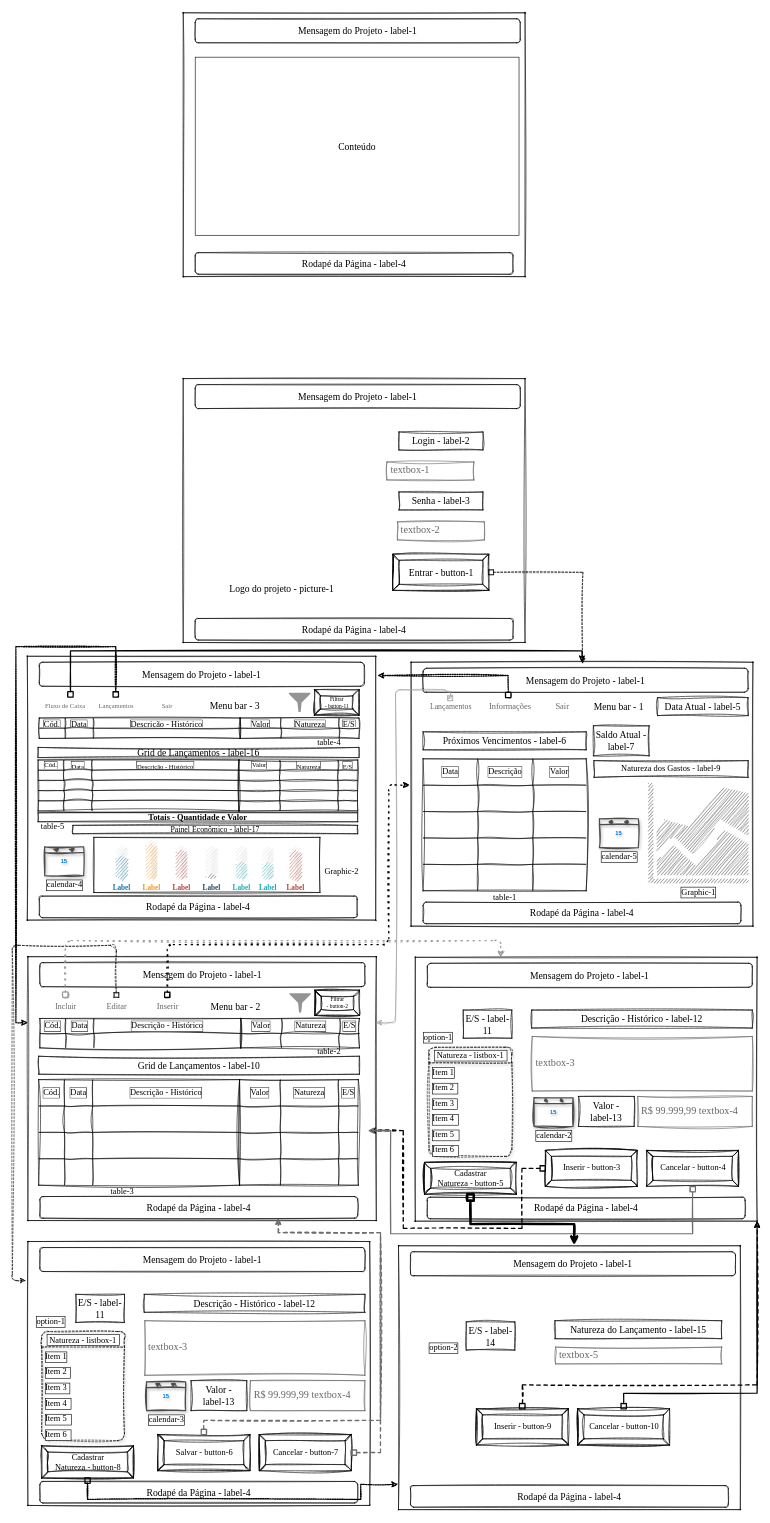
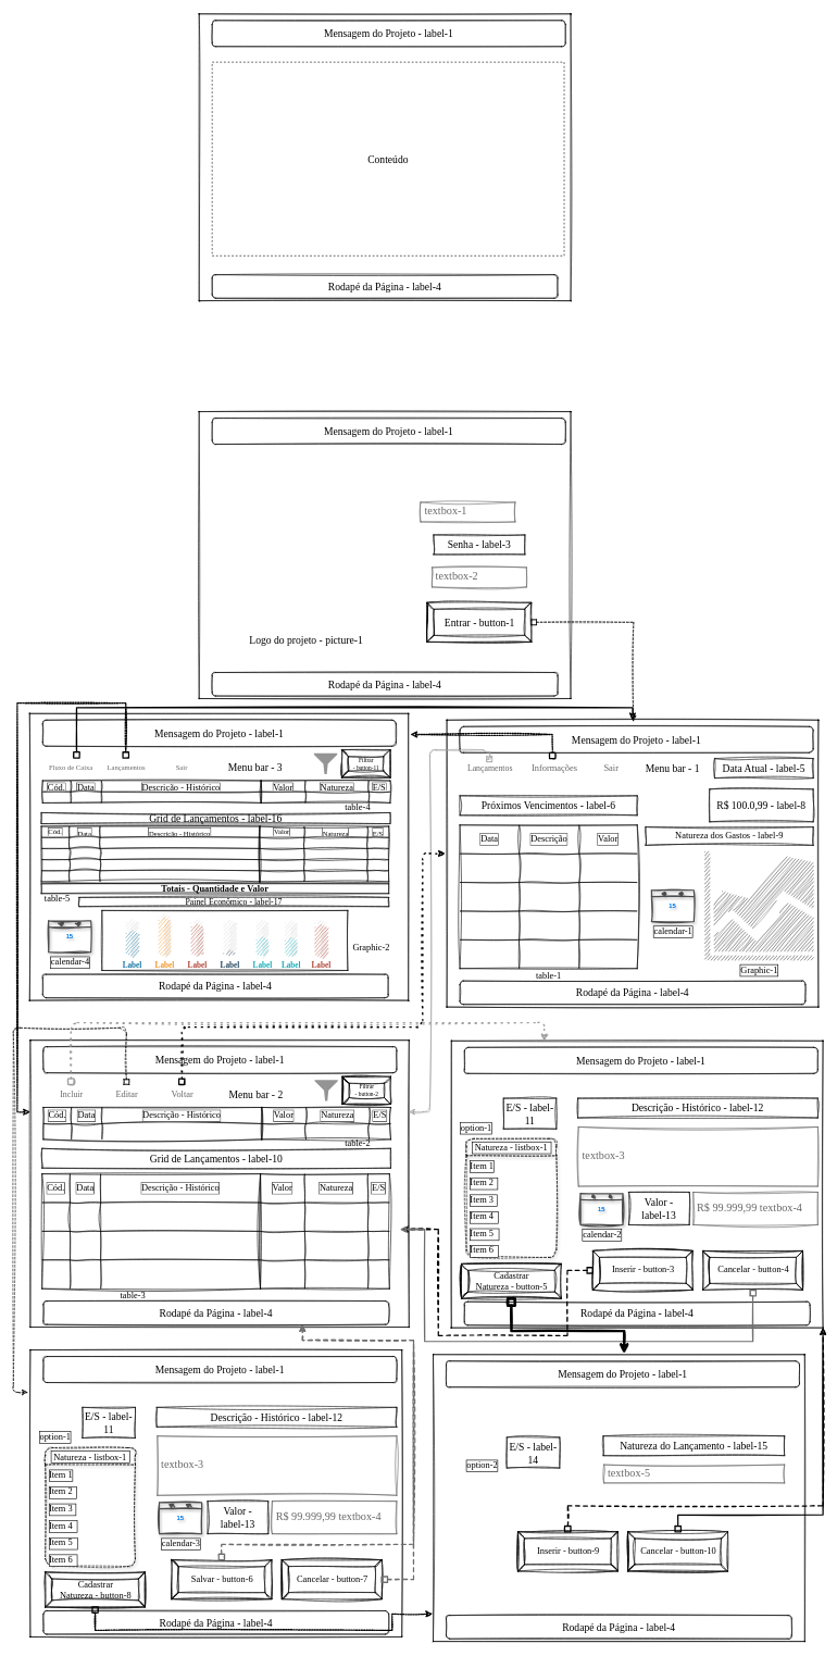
- <mxCell id="5" value="&lt;span style=&quot;font-family: &amp;quot;Architects Daughter&amp;quot;; font-size: 16px;&quot;&gt;Conteúdo&lt;/span&gt;" style="rounded=0;whiteSpace=wrap;html=1;" vertex="1" parent="2"><mxGeometry x="20" y="74" width="540" height="297" as="geometry" /></mxCell>
+ <mxCell id="5" value="&lt;span style=&quot;font-family: &amp;quot;Architects Daughter&amp;quot;; font-size: 16px;&quot;&gt;Conteúdo&lt;/span&gt;" style="rounded=0;whiteSpace=wrap;html=1;dashed=1;" vertex="1" parent="2"><mxGeometry x="20" y="74" width="540" height="297" as="geometry" /></mxCell>
- <mxCell id="132" value="Login - label-2" style="text;html=1;align=center;verticalAlign=middle;whiteSpace=wrap;rounded=0;sketch=1;hachureGap=4;jiggle=2;fontFamily=Architects Daughter;fontSource=https%3A%2F%2Ffonts.googleapis.com%2Fcss%3Ffamily%3DArchitects%2BDaughter;fontSize=16;strokeColor=default;dashed=1;dashPattern=1 1;" vertex="1" parent="130"><mxGeometry x="359.75" y="89" width="140" height="30" as="geometry" /></mxCell>
- <mxCell id="13" value="Saldo Atual - label-7" style="text;html=1;align=center;verticalAlign=middle;whiteSpace=wrap;rounded=0;sketch=1;hachureGap=4;jiggle=2;fontFamily=Architects Daughter;fontSource=https%3A%2F%2Ffonts.googleapis.com%2Fcss%3Ffamily%3DArchitects%2BDaughter;fontSize=16;strokeColor=default;dashed=1;dashPattern=1 1;" vertex="1" parent="6"><mxGeometry x="304" y="106" width="93" height="50" as="geometry" /></mxCell>
+ <mxCell id="14" value="R$ 100.0,99 - label-8" style="text;html=1;align=center;verticalAlign=middle;whiteSpace=wrap;rounded=0;sketch=1;hachureGap=4;jiggle=2;fontFamily=Architects Daughter;fontSource=https%3A%2F%2Ffonts.googleapis.com%2Fcss%3Ffamily%3DArchitects%2BDaughter;fontSize=16;strokeColor=default;dashed=1;dashPattern=1 1;" vertex="1" parent="6"><mxGeometry x="403" y="106" width="159" height="50" as="geometry" /></mxCell>
- <mxCell id="39" value="calendar-5" style="html=1;verticalLabelPosition=bottom;align=center;labelBackgroundColor=#ffffff;verticalAlign=top;strokeWidth=2;strokeColor=#4D4D4D;shadow=1;dashed=0;shape=mxgraph.ios7.icons.calendar;rounded=1;labelBorderColor=default;sketch=1;hachureGap=4;jiggle=2;fontFamily=Architects Daughter;fontSource=https%3A%2F%2Ffonts.googleapis.com%2Fcss%3Ffamily%3DArchitects%2BDaughter;fontSize=14;fillColor=none;gradientColor=none;" vertex="1" parent="6"><mxGeometry x="314" y="261" width="65" height="48" as="geometry" /></mxCell>
+ <mxCell id="39" value="calendar-1" style="html=1;verticalLabelPosition=bottom;align=center;labelBackgroundColor=#ffffff;verticalAlign=top;strokeWidth=2;strokeColor=#4D4D4D;shadow=1;dashed=0;shape=mxgraph.ios7.icons.calendar;rounded=1;labelBorderColor=default;sketch=1;hachureGap=4;jiggle=2;fontFamily=Architects Daughter;fontSource=https%3A%2F%2Ffonts.googleapis.com%2Fcss%3Ffamily%3DArchitects%2BDaughter;fontSize=14;fillColor=none;gradientColor=none;" vertex="1" parent="6"><mxGeometry x="314" y="261" width="65" height="48" as="geometry" /></mxCell>
- <mxCell id="84" value="&lt;font style=&quot;font-size: 14px;&quot;&gt;Inserir&lt;/font&gt;" style="strokeColor=inherit;fillColor=inherit;gradientColor=inherit;strokeWidth=1;shadow=0;dashed=0;align=center;html=1;shape=mxgraph.mockup.forms.rrect;rSize=0;fontSize=17;fontColor=#666666;rounded=1;dashPattern=1 1;sketch=1;hachureGap=4;jiggle=2;fontFamily=Architects Daughter;fontSource=https%3A%2F%2Ffonts.googleapis.com%2Fcss%3Ffamily%3DArchitects%2BDaughter;" vertex="1" parent="81"><mxGeometry x="170" width="85.02" height="30" as="geometry" /></mxCell>
+ <mxCell id="84" value="&lt;font style=&quot;font-size: 14px;&quot;&gt;Voltar&lt;/font&gt;" style="strokeColor=inherit;fillColor=inherit;gradientColor=inherit;strokeWidth=1;shadow=0;dashed=0;align=center;html=1;shape=mxgraph.mockup.forms.rrect;rSize=0;fontSize=17;fontColor=#666666;rounded=1;dashPattern=1 1;sketch=1;hachureGap=4;jiggle=2;fontFamily=Architects Daughter;fontSource=https%3A%2F%2Ffonts.googleapis.com%2Fcss%3Ffamily%3DArchitects%2BDaughter;" vertex="1" parent="81"><mxGeometry x="170" width="85.02" height="30" as="geometry" /></mxCell>
